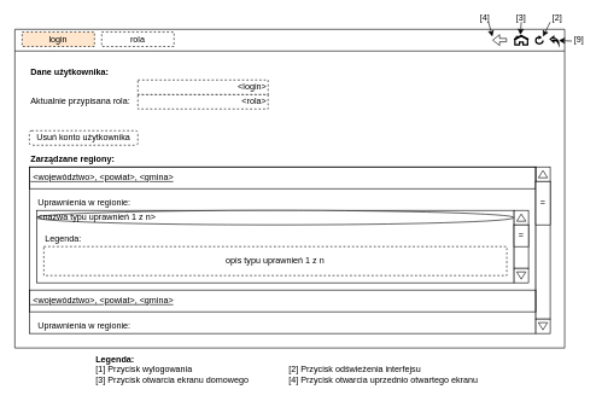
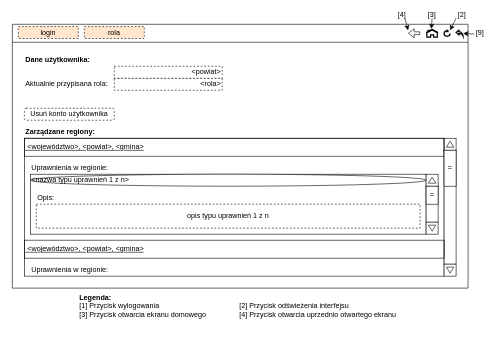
- <mxCell id="21" value="rola" style="rounded=0;whiteSpace=wrap;html=1;dashed=1;" parent="1" vertex="1"><mxGeometry x="140" y="43.75" width="100" height="20" as="geometry" /></mxCell>
+ <mxCell id="21" value="rola" style="rounded=0;whiteSpace=wrap;html=1;dashed=1;fillColor=#ffe6cc;" parent="1" vertex="1"><mxGeometry x="140" y="43.75" width="100" height="20" as="geometry" /></mxCell>
- <mxCell id="25" value="&amp;lt;login&amp;gt;" style="rounded=0;whiteSpace=wrap;html=1;dashed=1;align=right;" parent="1" vertex="1"><mxGeometry x="190" y="110" width="180" height="20" as="geometry" /></mxCell>
+ <mxCell id="25" value="&amp;lt;powiat&amp;gt;" style="rounded=0;whiteSpace=wrap;html=1;dashed=1;align=right;" parent="1" vertex="1"><mxGeometry x="190" y="110" width="180" height="20" as="geometry" /></mxCell>
- <mxCell id="45" value="Legenda:" style="text;html=1;strokeColor=none;fillColor=none;align=left;verticalAlign=middle;whiteSpace=wrap;rounded=0;" parent="1" vertex="1"><mxGeometry x="60" y="320" width="250" height="20" as="geometry" /></mxCell>
+ <mxCell id="45" value="Opis:" style="text;html=1;strokeColor=none;fillColor=none;align=left;verticalAlign=middle;whiteSpace=wrap;rounded=0;" parent="1" vertex="1"><mxGeometry x="60" y="320" width="250" height="20" as="geometry" /></mxCell>
